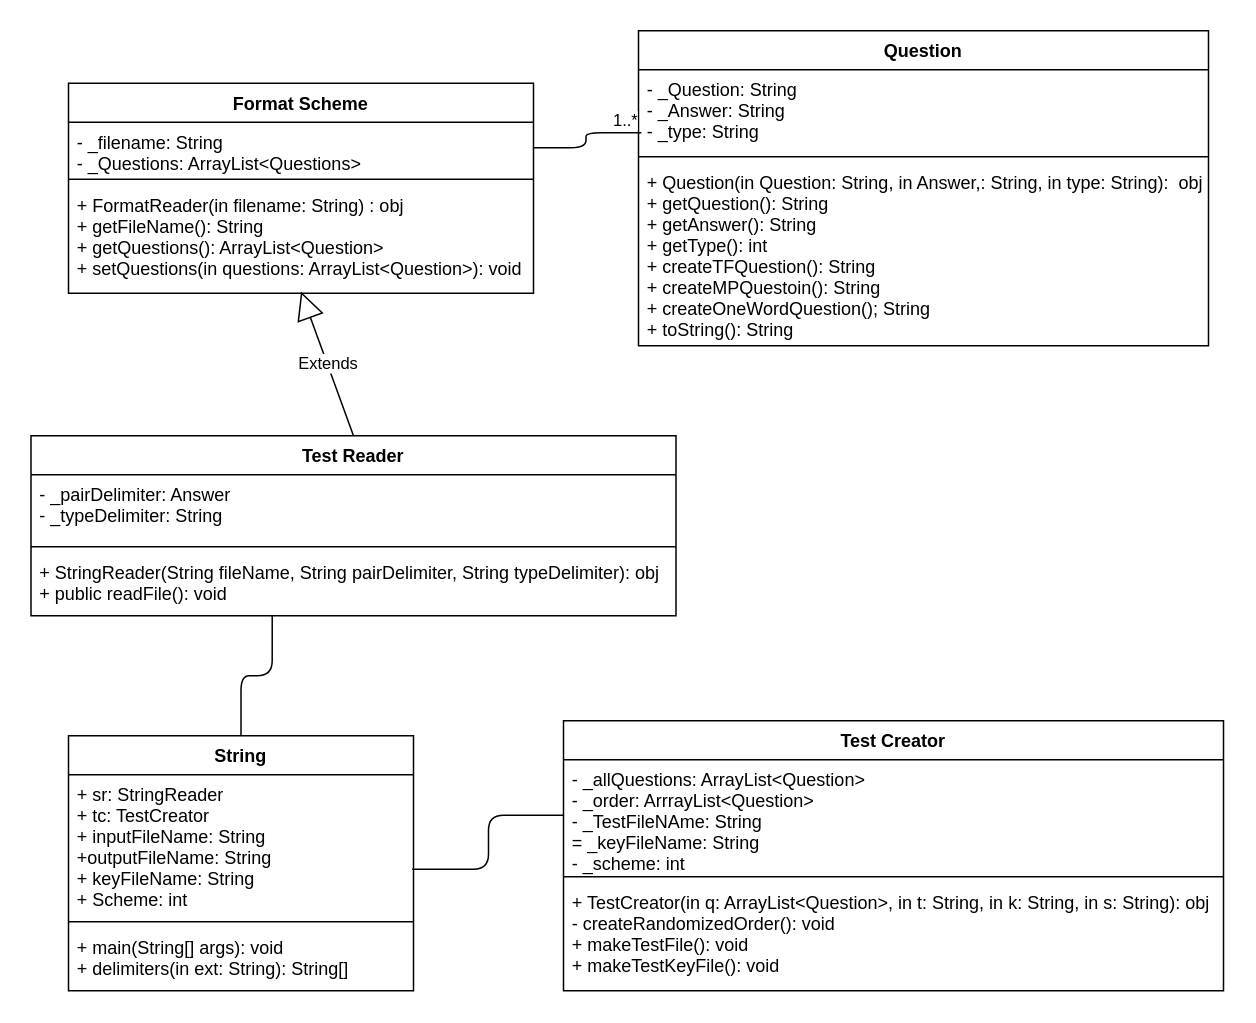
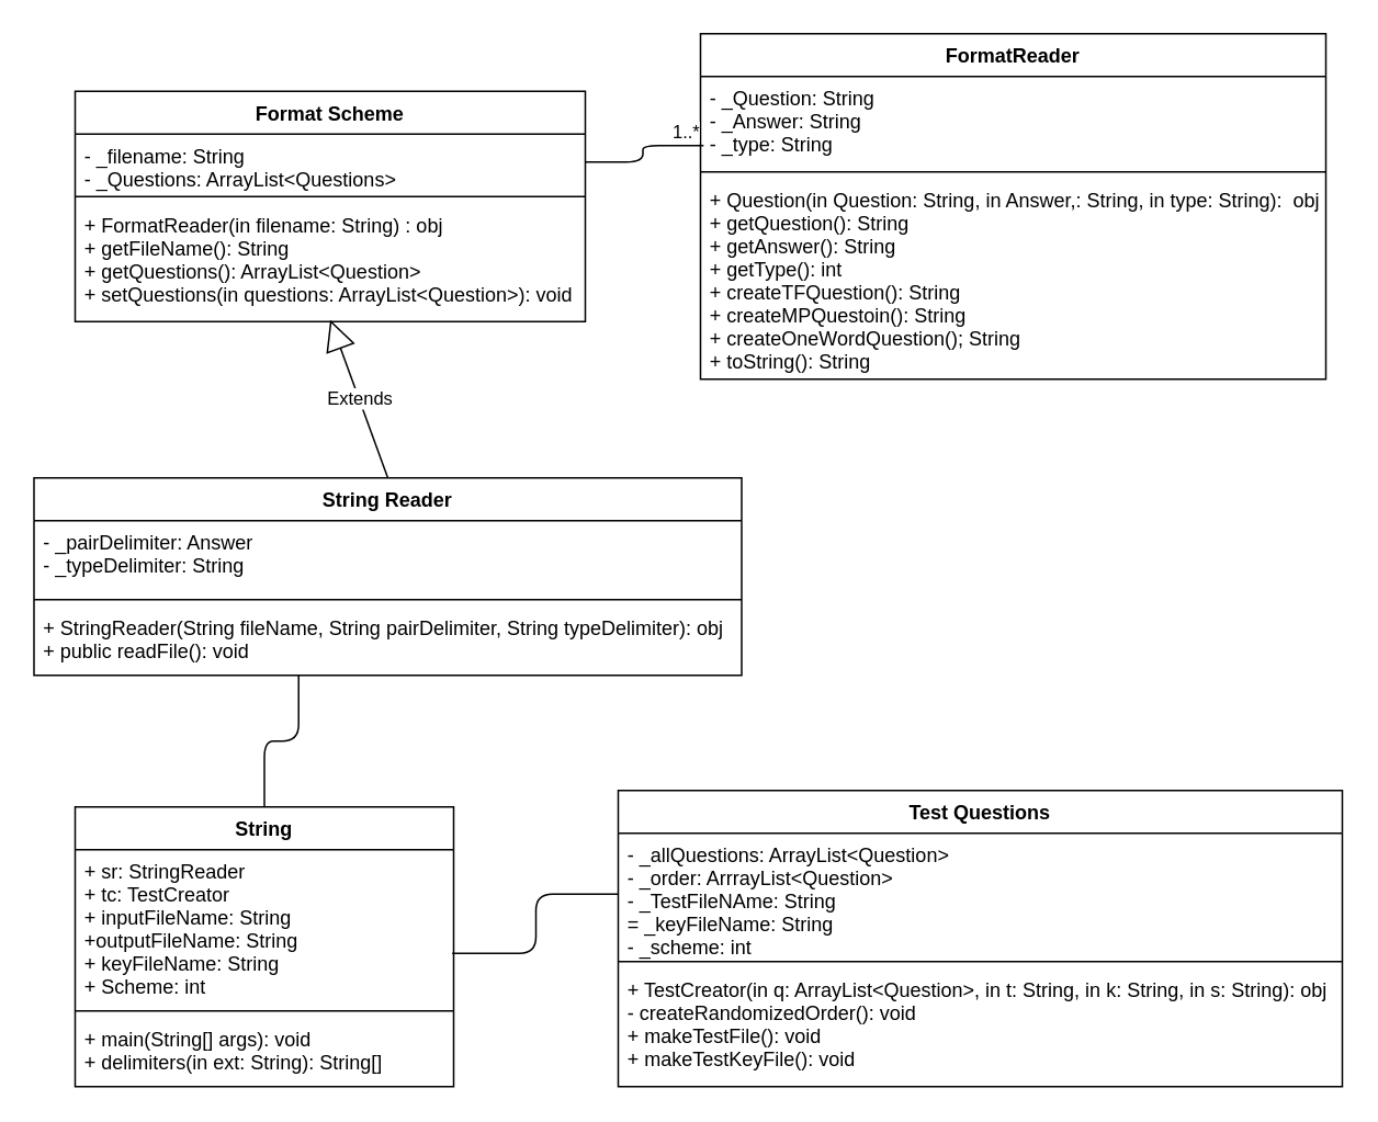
- <mxCell id="10" value="Question" style="swimlane;fontStyle=1;align=center;verticalAlign=top;childLayout=stackLayout;horizontal=1;startSize=26;horizontalStack=0;resizeParent=1;resizeParentMax=0;resizeLast=0;collapsible=1;marginBottom=0;" parent="1" vertex="1"><mxGeometry x="425" y="20" width="380" height="210" as="geometry" /></mxCell>
+ <mxCell id="10" value="FormatReader" style="swimlane;fontStyle=1;align=center;verticalAlign=top;childLayout=stackLayout;horizontal=1;startSize=26;horizontalStack=0;resizeParent=1;resizeParentMax=0;resizeLast=0;collapsible=1;marginBottom=0;" parent="1" vertex="1"><mxGeometry x="425" y="20" width="380" height="210" as="geometry" /></mxCell>
- <mxCell id="14" value="Test Reader" style="swimlane;fontStyle=1;align=center;verticalAlign=top;childLayout=stackLayout;horizontal=1;startSize=26;horizontalStack=0;resizeParent=1;resizeParentMax=0;resizeLast=0;collapsible=1;marginBottom=0;" parent="1" vertex="1"><mxGeometry x="20" y="290" width="430" height="120" as="geometry" /></mxCell>
+ <mxCell id="14" value="String Reader" style="swimlane;fontStyle=1;align=center;verticalAlign=top;childLayout=stackLayout;horizontal=1;startSize=26;horizontalStack=0;resizeParent=1;resizeParentMax=0;resizeLast=0;collapsible=1;marginBottom=0;" parent="1" vertex="1"><mxGeometry x="20" y="290" width="430" height="120" as="geometry" /></mxCell>
- <mxCell id="2" value="Test Creator" style="swimlane;fontStyle=1;align=center;verticalAlign=top;childLayout=stackLayout;horizontal=1;startSize=26;horizontalStack=0;resizeParent=1;resizeParentMax=0;resizeLast=0;collapsible=1;marginBottom=0;" parent="1" vertex="1"><mxGeometry x="375" y="480" width="440" height="180" as="geometry" /></mxCell>
+ <mxCell id="2" value="Test Questions" style="swimlane;fontStyle=1;align=center;verticalAlign=top;childLayout=stackLayout;horizontal=1;startSize=26;horizontalStack=0;resizeParent=1;resizeParentMax=0;resizeLast=0;collapsible=1;marginBottom=0;" parent="1" vertex="1"><mxGeometry x="375" y="480" width="440" height="180" as="geometry" /></mxCell>
